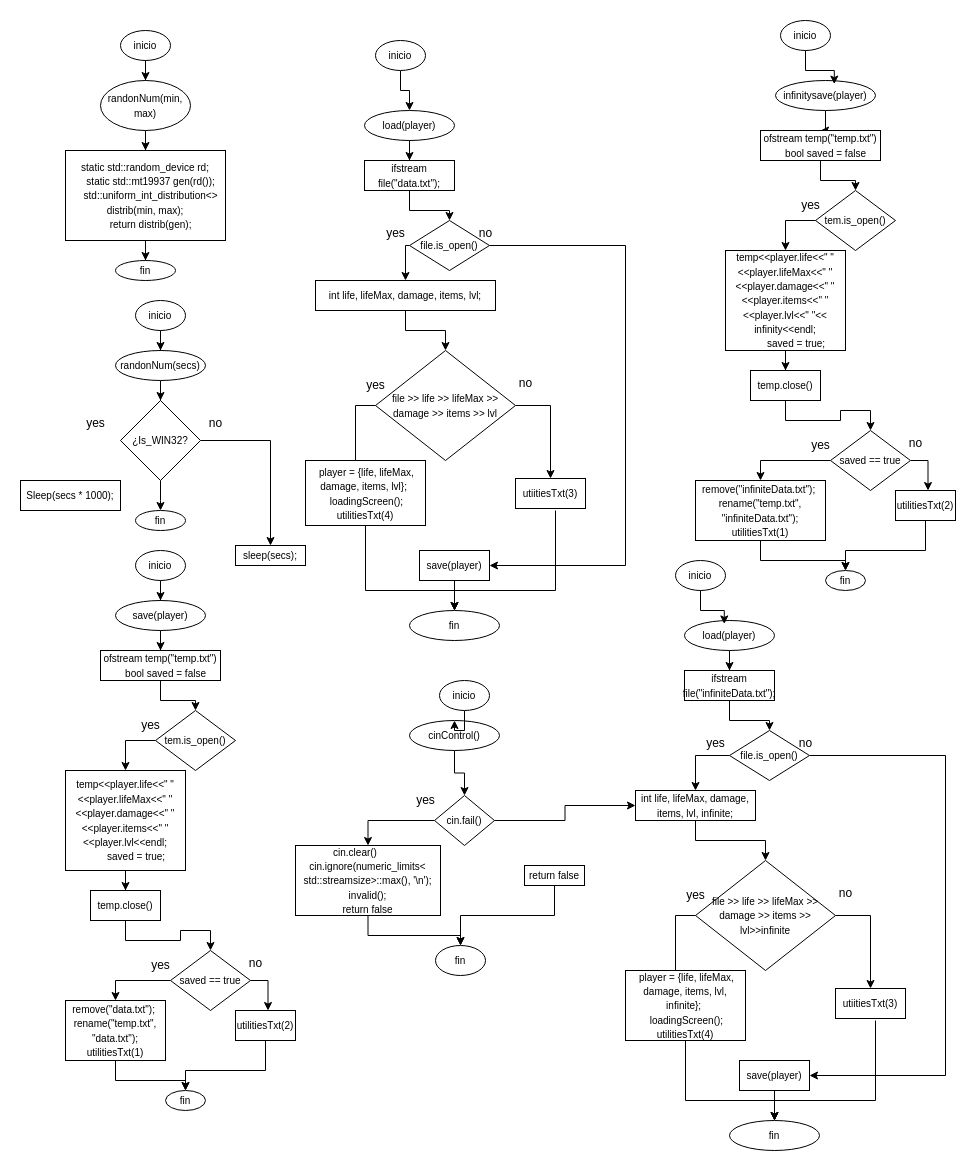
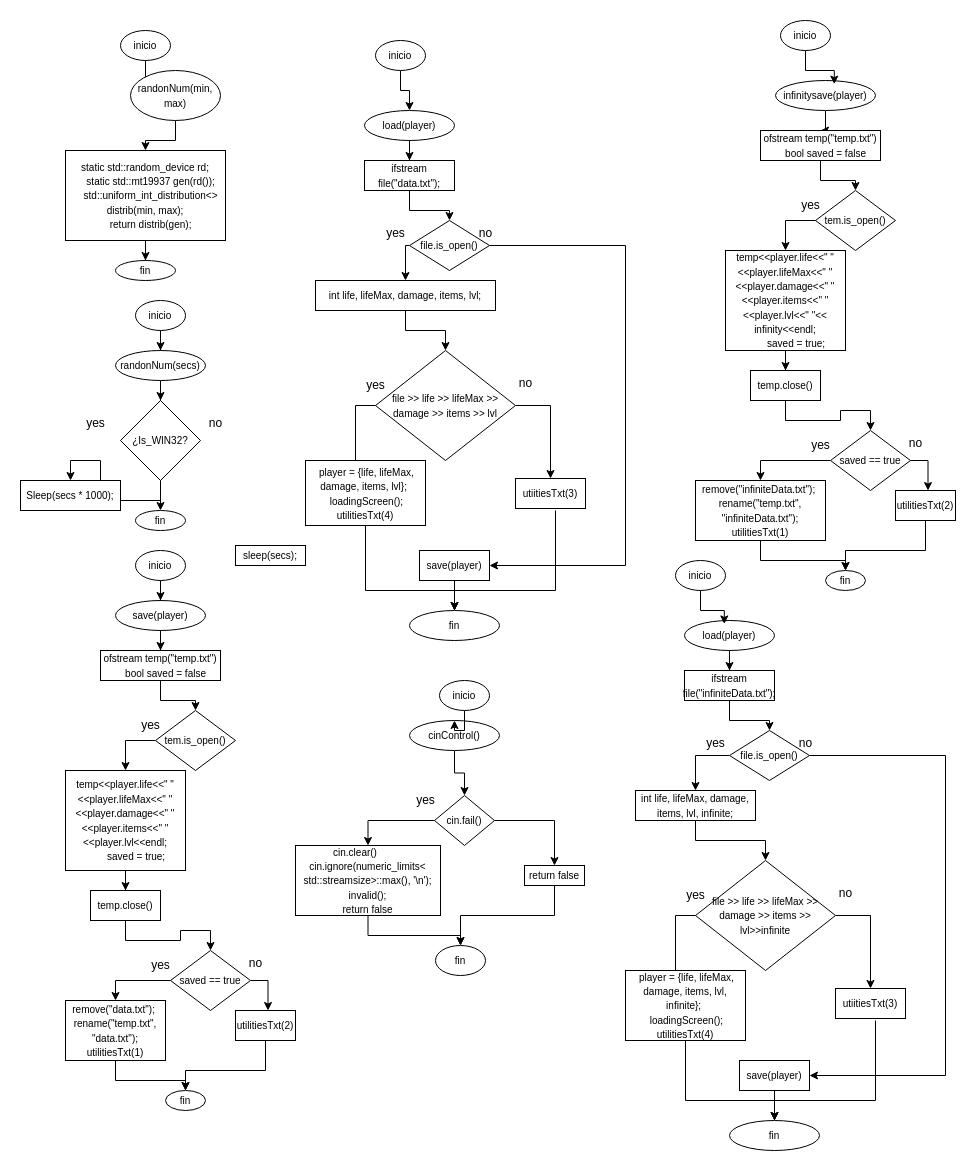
- <mxCell id="5" value="&lt;font style=&quot;font-size: 10px;&quot;&gt;randonNum(min, max)&lt;/font&gt;" style="ellipse;whiteSpace=wrap;html=1;" parent="1" vertex="1"><mxGeometry x="100" y="80" width="90" height="50" as="geometry" /></mxCell>
+ <mxCell id="5" value="&lt;font style=&quot;font-size: 10px;&quot;&gt;randonNum(min, max)&lt;/font&gt;" style="ellipse;whiteSpace=wrap;html=1;" parent="1" vertex="1"><mxGeometry x="130" y="70" width="90" height="50" as="geometry" /></mxCell>
- <mxCell id="11" style="edgeStyle=orthogonalEdgeStyle;rounded=0;orthogonalLoop=1;jettySize=auto;html=1;entryX=0.5;entryY=0;entryDx=0;entryDy=0;" parent="1" source="13" target="15" edge="1"><mxGeometry relative="1" as="geometry" /></mxCell>
+ <mxCell id="11" style="edgeStyle=orthogonalEdgeStyle;rounded=0;orthogonalLoop=1;jettySize=auto;html=1;" parent="1" source="13" target="14" edge="1"><mxGeometry relative="1" as="geometry" /></mxCell>
- <mxCell id="63" style="edgeStyle=orthogonalEdgeStyle;rounded=0;orthogonalLoop=1;jettySize=auto;html=1;" parent="1" source="64" target="105" edge="1"><mxGeometry relative="1" as="geometry" /></mxCell>
+ <mxCell id="63" style="edgeStyle=orthogonalEdgeStyle;rounded=0;orthogonalLoop=1;jettySize=auto;html=1;entryX=0.5;entryY=0;entryDx=0;entryDy=0;" parent="1" source="64" target="69" edge="1"><mxGeometry relative="1" as="geometry" /></mxCell>
